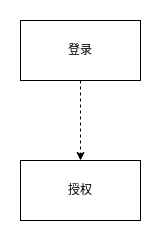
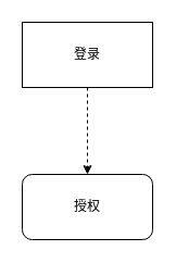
- <mxCell id="4" value="授权" style="rounded=0;whiteSpace=wrap;html=1;" vertex="1" parent="1"><mxGeometry x="20" y="160" width="120" height="60" as="geometry" /></mxCell>
+ <mxCell id="4" value="授权" style="whiteSpace=wrap;html=1;rounded=1;" vertex="1" parent="1"><mxGeometry x="20" y="160" width="120" height="60" as="geometry" /></mxCell>
